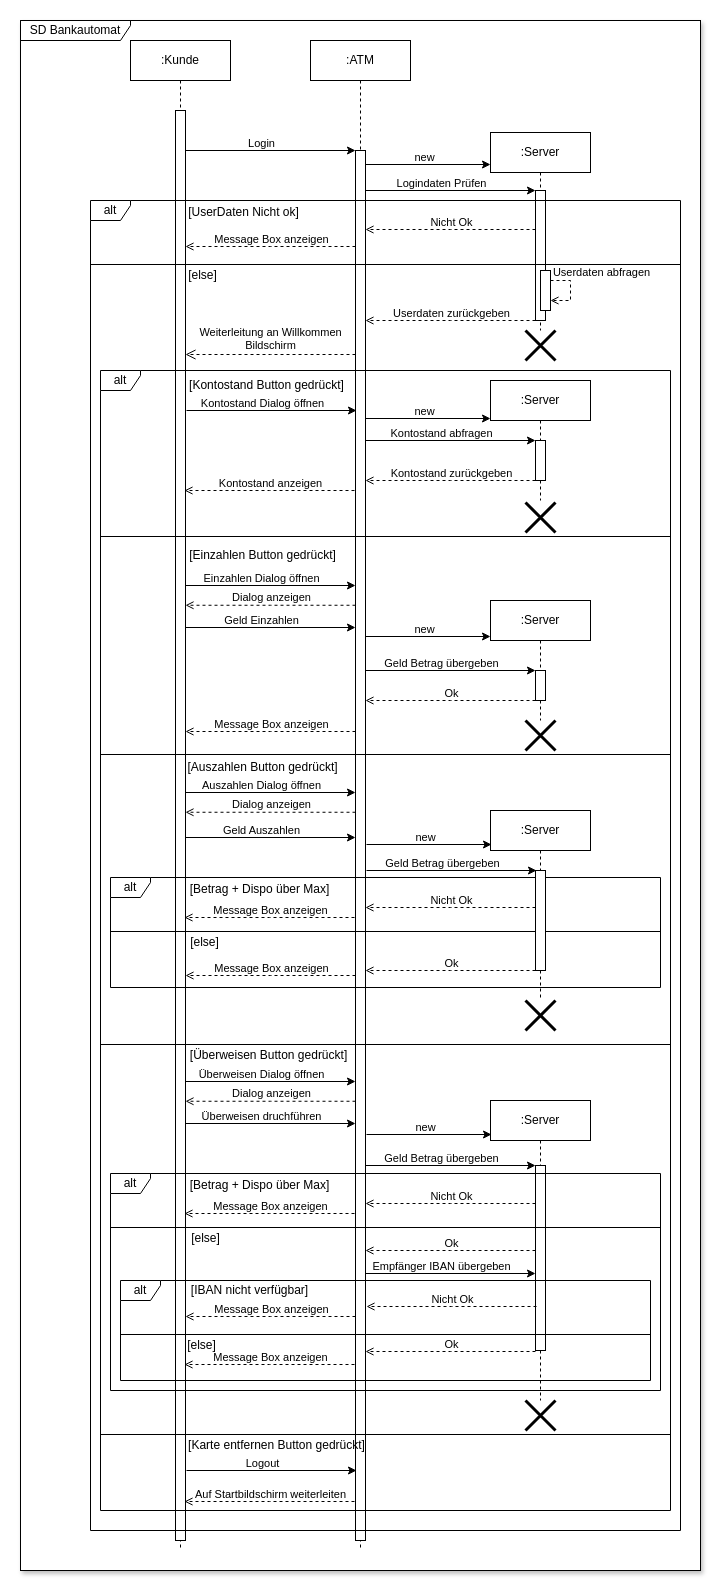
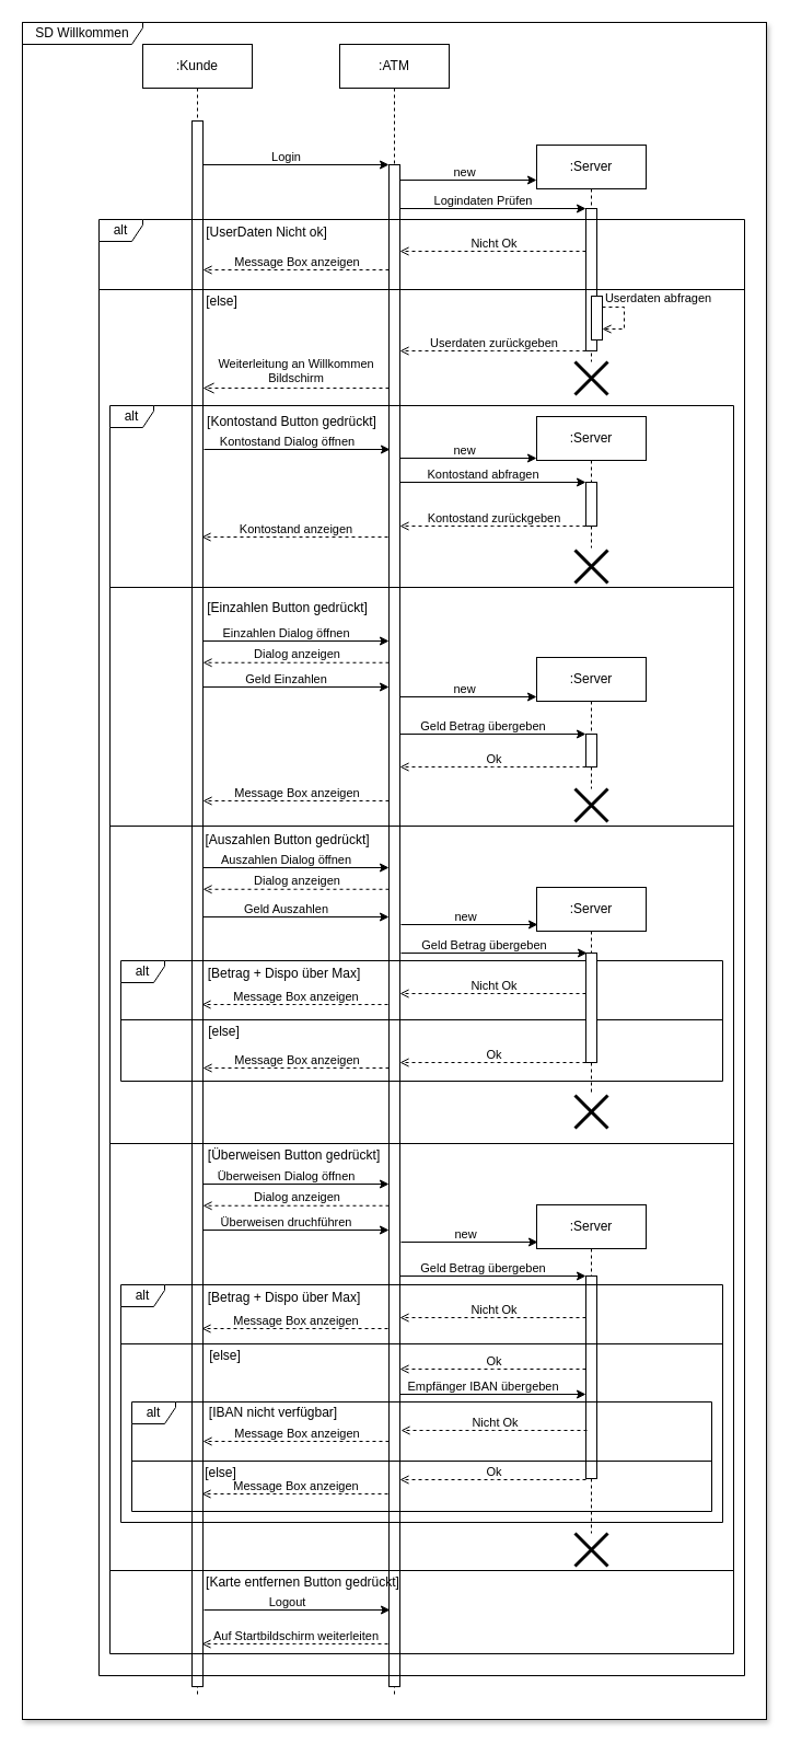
- <mxCell id="136" value="SD Bankautomat" style="shape=umlFrame;whiteSpace=wrap;html=1;pointerEvents=0;width=110;height=20;fillColor=default;gradientColor=none;" parent="1" vertex="1"><mxGeometry x="20" y="20" width="680" height="1550" as="geometry" /></mxCell>
+ <mxCell id="136" value="SD Willkommen" style="shape=umlFrame;whiteSpace=wrap;html=1;pointerEvents=0;width=110;height=20;fillColor=default;gradientColor=none;" parent="1" vertex="1"><mxGeometry x="20" y="20" width="680" height="1550" as="geometry" /></mxCell>
